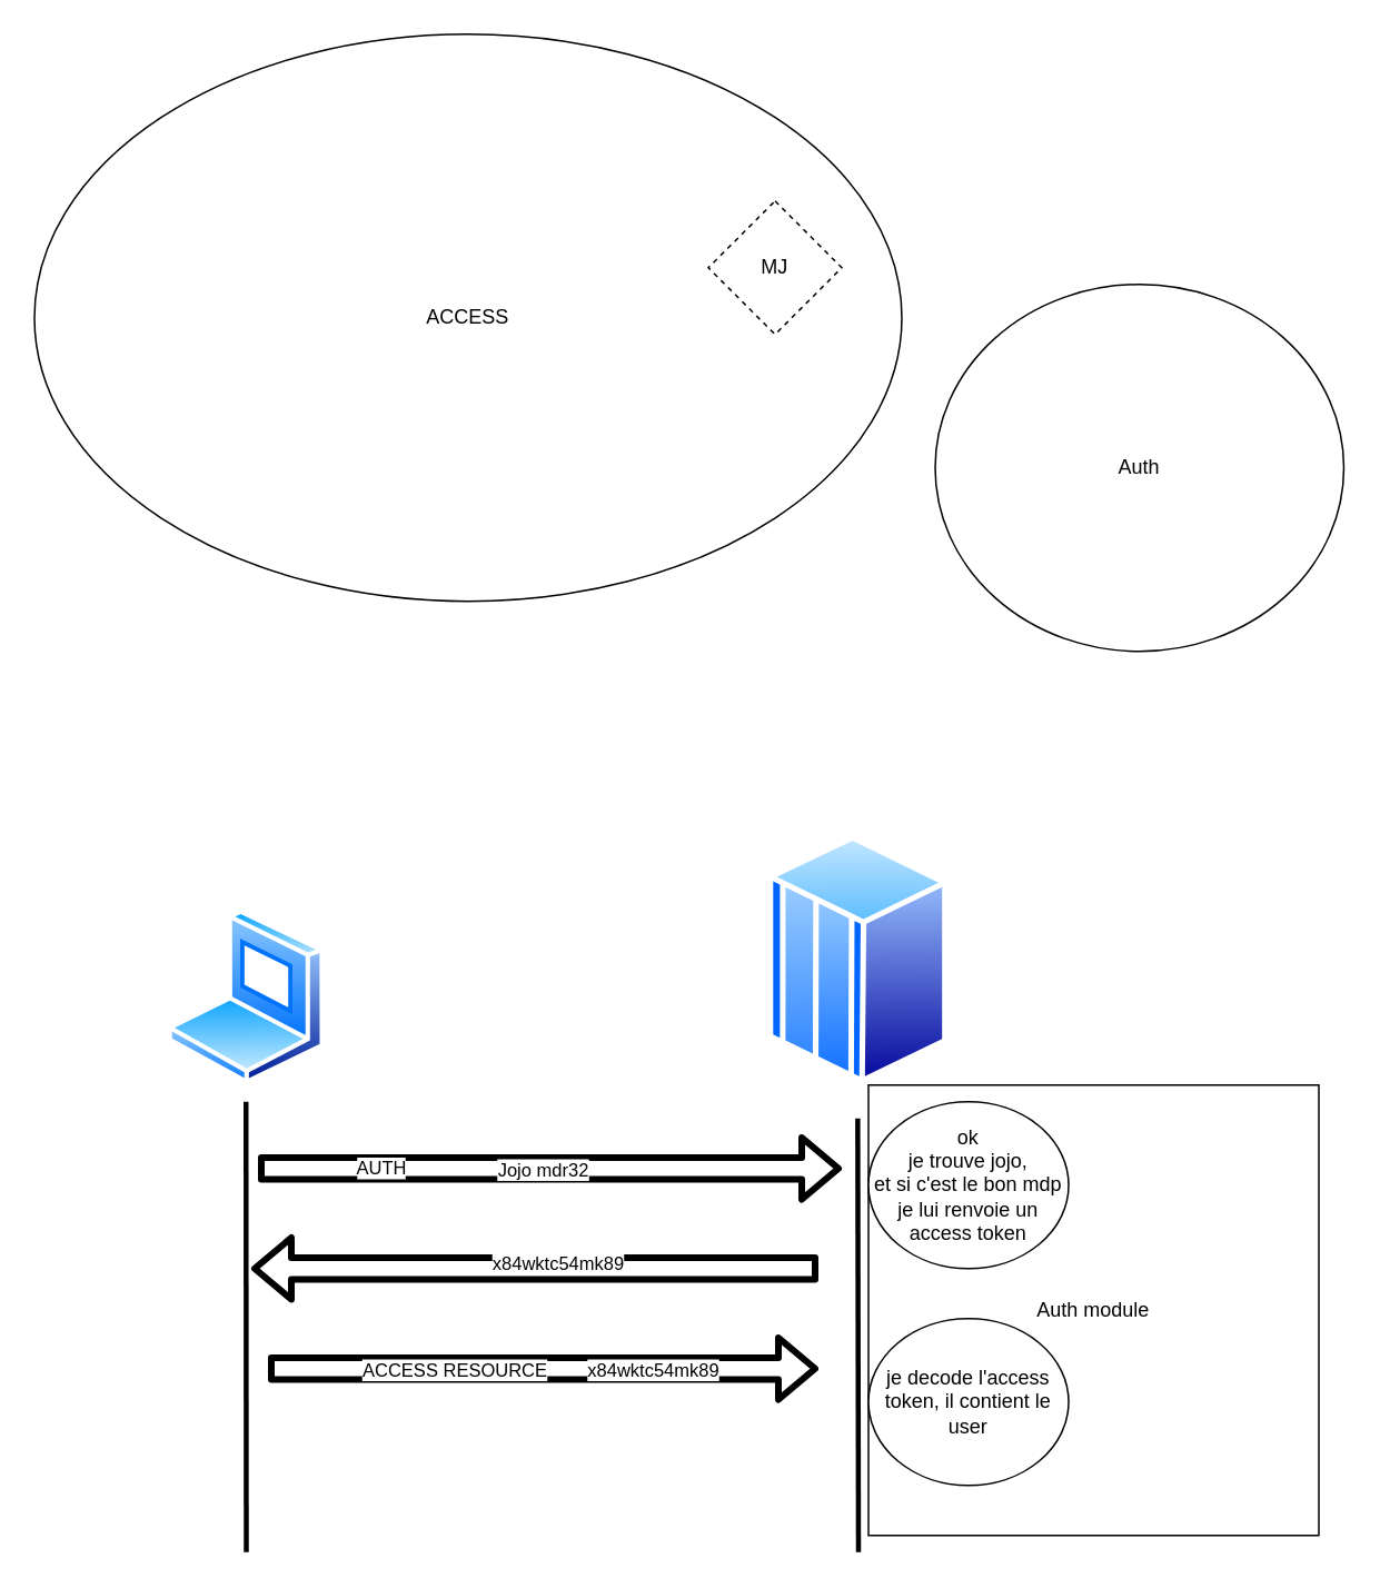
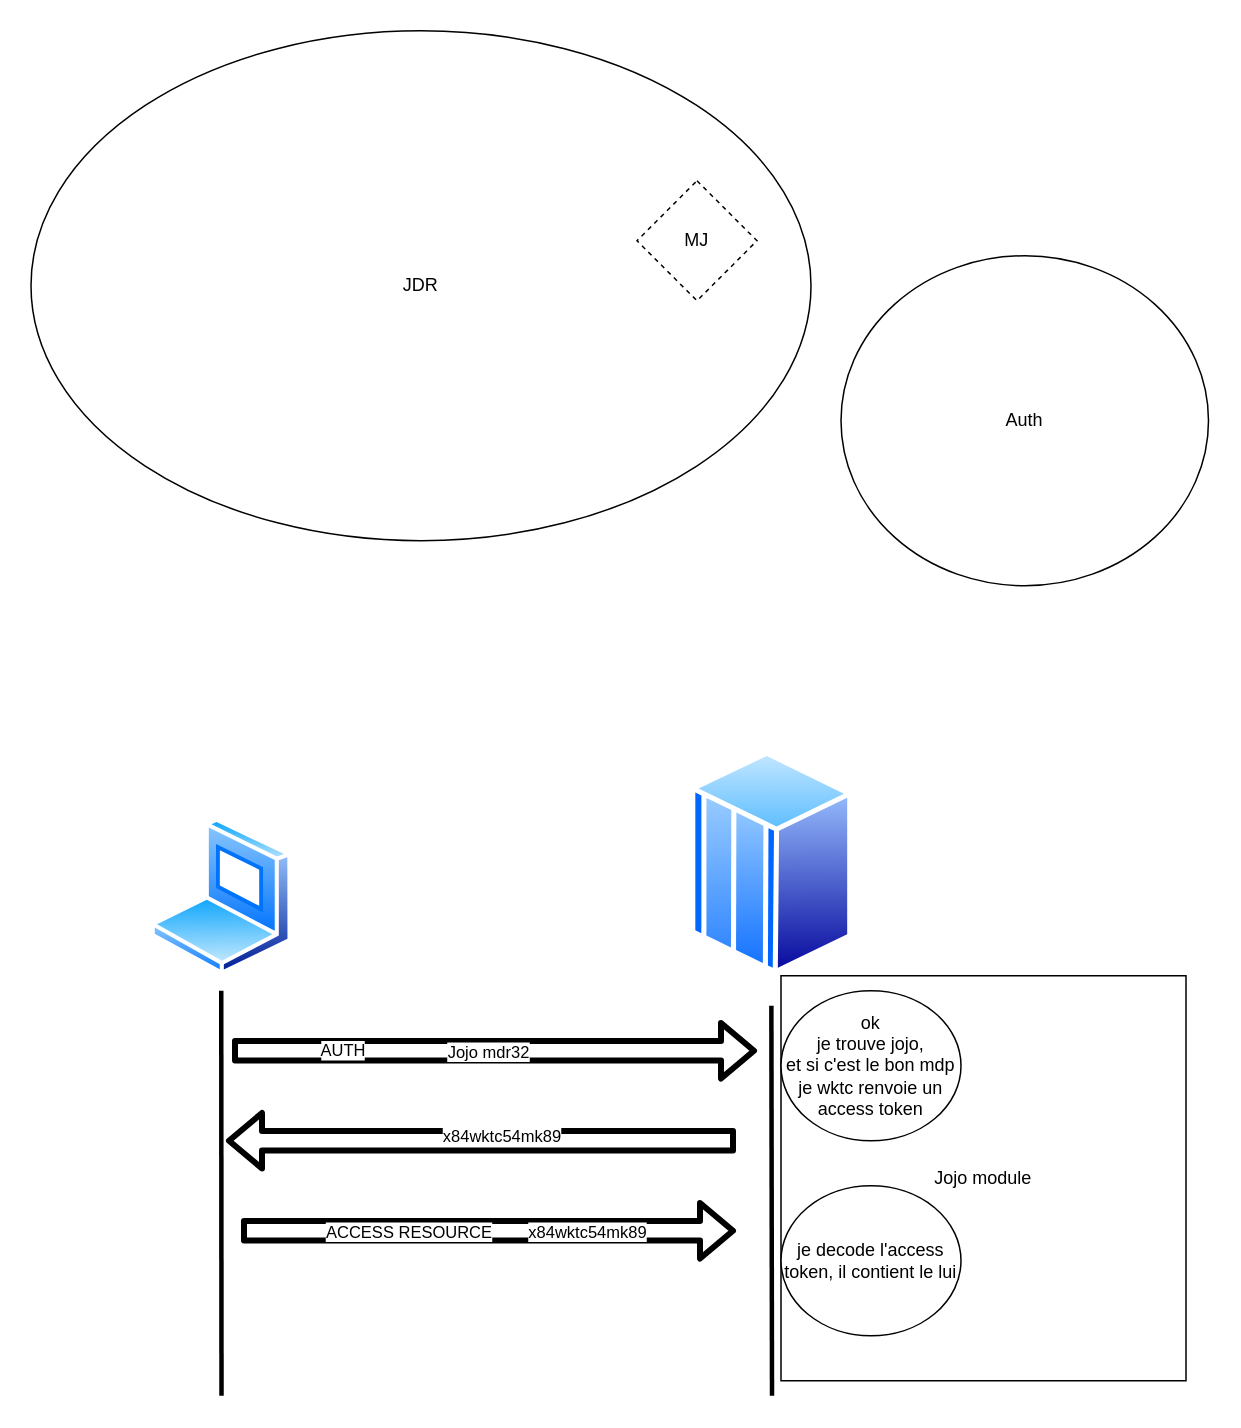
- <mxCell id="3" value="ACCESS" style="ellipse;whiteSpace=wrap;html=1;" parent="1" vertex="1"><mxGeometry x="20" y="20" width="520" height="340" as="geometry" /></mxCell>
+ <mxCell id="3" value="JDR" style="ellipse;whiteSpace=wrap;html=1;" parent="1" vertex="1"><mxGeometry x="20" y="20" width="520" height="340" as="geometry" /></mxCell>
- <mxCell id="13" value="ok&lt;br&gt;je trouve jojo,&lt;br&gt;et si c'est le bon mdp&lt;br&gt;je lui renvoie un access token" style="ellipse;whiteSpace=wrap;html=1;" parent="1" vertex="1"><mxGeometry x="520" y="660" width="120" height="100" as="geometry" /></mxCell>
+ <mxCell id="13" value="ok&lt;br&gt;je trouve jojo,&lt;br&gt;et si c'est le bon mdp&lt;br&gt;je wktc renvoie un access token" style="ellipse;whiteSpace=wrap;html=1;" parent="1" vertex="1"><mxGeometry x="520" y="660" width="120" height="100" as="geometry" /></mxCell>
- <mxCell id="2" value="Auth module" style="whiteSpace=wrap;html=1;aspect=fixed;" parent="1" vertex="1"><mxGeometry x="520" y="650" width="270" height="270" as="geometry" /></mxCell>
+ <mxCell id="2" value="Jojo module" style="whiteSpace=wrap;html=1;aspect=fixed;" parent="1" vertex="1"><mxGeometry x="520" y="650" width="270" height="270" as="geometry" /></mxCell>
- <mxCell id="19" value="je decode l'access token, il contient le user" style="ellipse;whiteSpace=wrap;html=1;" parent="1" vertex="1"><mxGeometry x="520" y="790" width="120" height="100" as="geometry" /></mxCell>
+ <mxCell id="19" value="je decode l'access token, il contient le lui" style="ellipse;whiteSpace=wrap;html=1;" parent="1" vertex="1"><mxGeometry x="520" y="790" width="120" height="100" as="geometry" /></mxCell>
